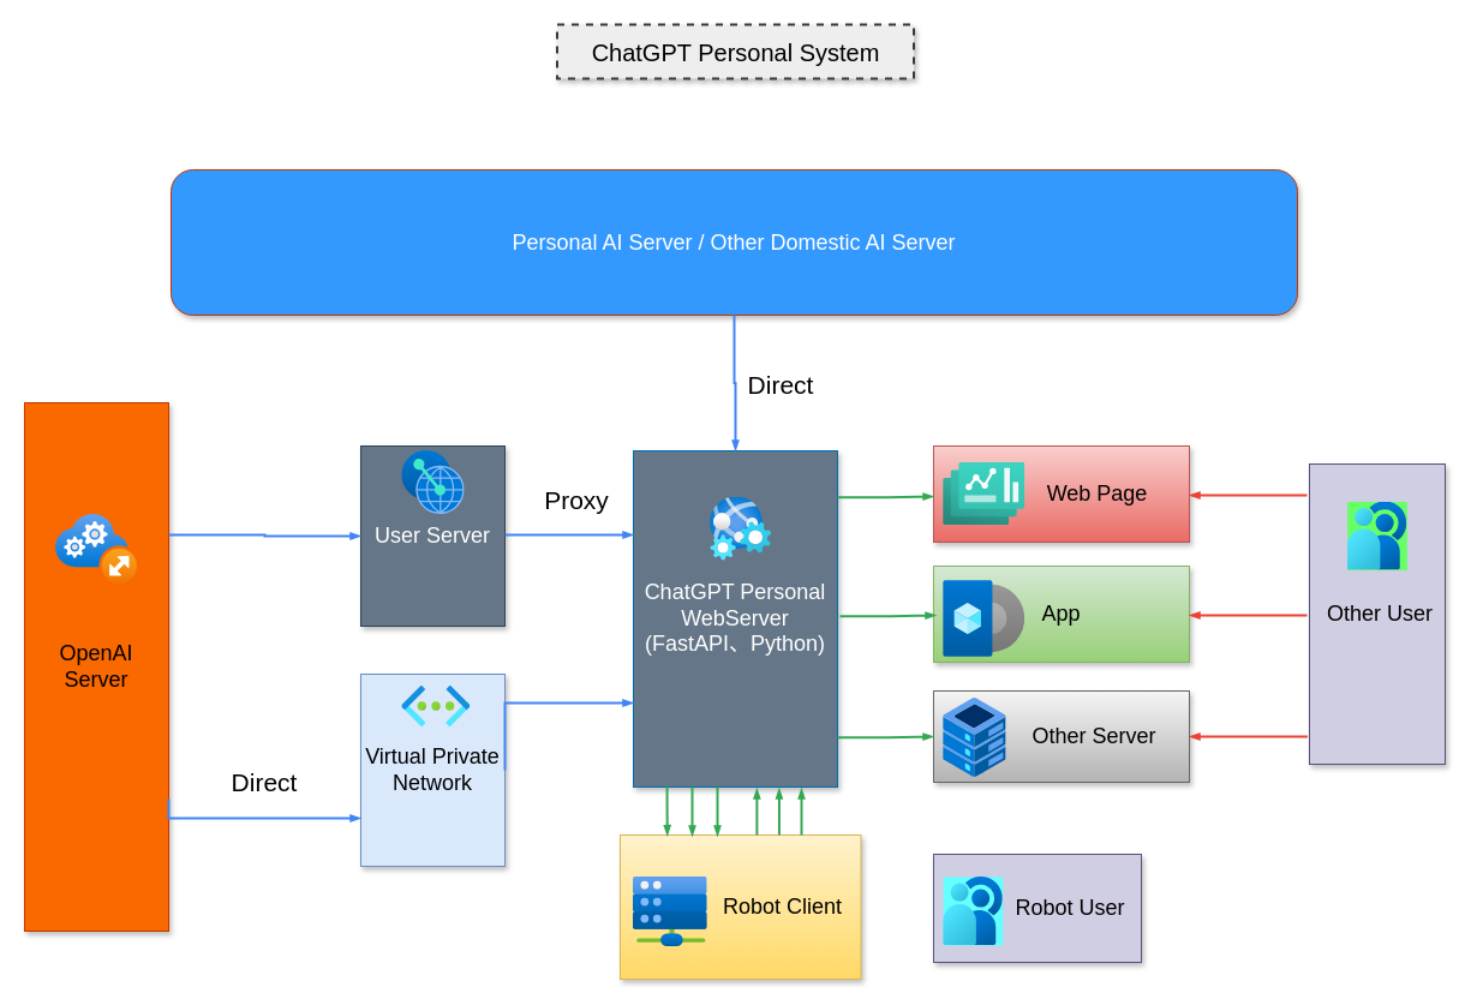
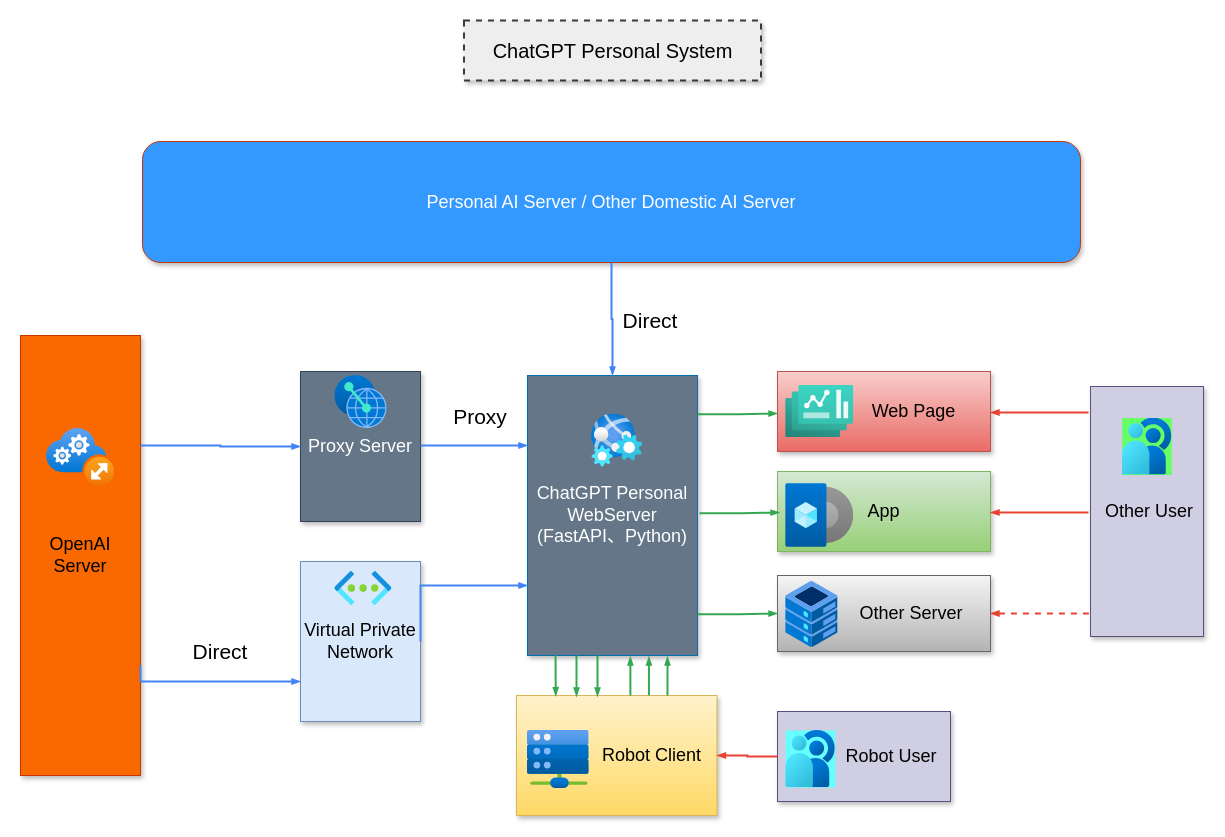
- <mxCell id="2" value="ChatGPT Personal System" style="whiteSpace=wrap;html=1;shadow=1;fontSize=20;fillColor=#eeeeee;strokeColor=#36393d;strokeWidth=2;dashed=1;" parent="1" vertex="1"><mxGeometry x="463.5" y="20" width="297" height="45" as="geometry" /></mxCell>
+ <mxCell id="2" value="ChatGPT Personal System" style="whiteSpace=wrap;html=1;shadow=1;fontSize=20;fillColor=#eeeeee;strokeColor=#36393d;strokeWidth=2;dashed=1;" parent="1" vertex="1"><mxGeometry x="463.5" y="20" width="297" height="60" as="geometry" /></mxCell>
- <mxCell id="7" value="User Server" style="whiteSpace=wrap;html=1;shadow=1;fontSize=18;fillColor=#647687;strokeColor=#314354;fontColor=#ffffff;" parent="1" vertex="1"><mxGeometry x="300" y="371" width="120" height="150" as="geometry" /></mxCell>
+ <mxCell id="7" value="Proxy Server" style="whiteSpace=wrap;html=1;shadow=1;fontSize=18;fillColor=#647687;strokeColor=#314354;fontColor=#ffffff;" parent="1" vertex="1"><mxGeometry x="300" y="371" width="120" height="150" as="geometry" /></mxCell>
- <mxCell id="39" value="" style="edgeStyle=orthogonalEdgeStyle;fontSize=12;html=1;endArrow=blockThin;endFill=1;rounded=0;strokeWidth=2;endSize=4;startSize=4;strokeColor=#EA4335;dashed=0;entryX=1;entryY=0.5;entryDx=0;entryDy=0;exitX=-0.014;exitY=0.908;exitDx=0;exitDy=0;exitPerimeter=0;" parent="1" source="37" target="6" edge="1"><mxGeometry width="100" relative="1" as="geometry"><mxPoint x="1040" y="695" as="sourcePoint" /><mxPoint x="1140" y="695" as="targetPoint" /></mxGeometry></mxCell>
+ <mxCell id="39" value="" style="edgeStyle=orthogonalEdgeStyle;fontSize=12;html=1;endArrow=blockThin;endFill=1;rounded=0;strokeWidth=2;endSize=4;startSize=4;strokeColor=#EA4335;dashed=1;entryX=1;entryY=0.5;entryDx=0;entryDy=0;exitX=-0.014;exitY=0.908;exitDx=0;exitDy=0;exitPerimeter=0;" parent="1" source="37" target="6" edge="1"><mxGeometry width="100" relative="1" as="geometry"><mxPoint x="1040" y="695" as="sourcePoint" /><mxPoint x="1140" y="695" as="targetPoint" /></mxGeometry></mxCell>
+ <mxCell id="36" value="" style="edgeStyle=orthogonalEdgeStyle;fontSize=12;html=1;endArrow=blockThin;endFill=1;rounded=0;strokeWidth=2;endSize=4;startSize=4;strokeColor=#EA4335;dashed=0;entryX=1;entryY=0.5;entryDx=0;entryDy=0;exitX=0;exitY=0.5;exitDx=0;exitDy=0;" parent="1" source="10" target="9" edge="1"><mxGeometry width="100" relative="1" as="geometry"><mxPoint x="910" y="831" as="sourcePoint" /><mxPoint x="1010" y="831" as="targetPoint" /></mxGeometry></mxCell>
